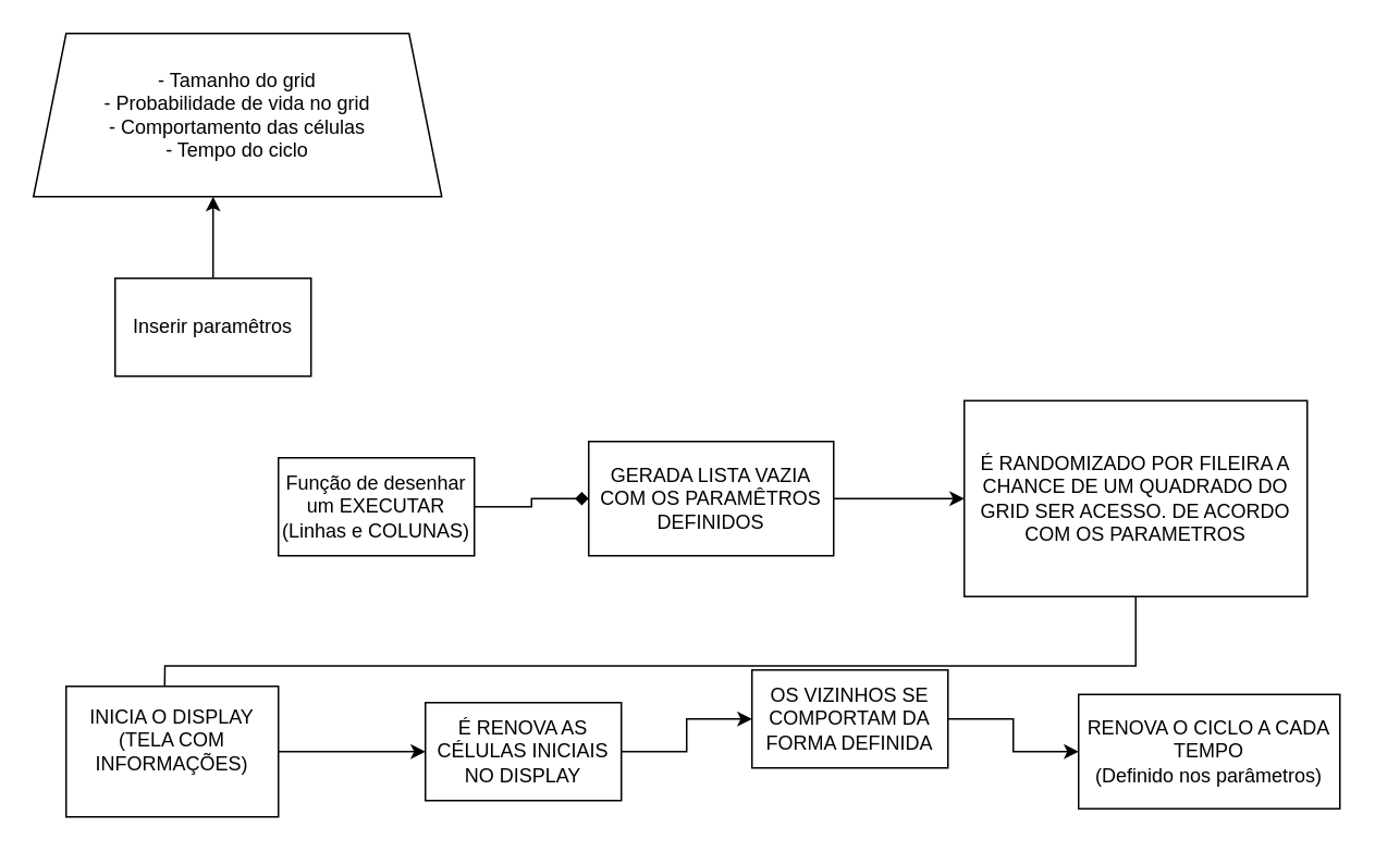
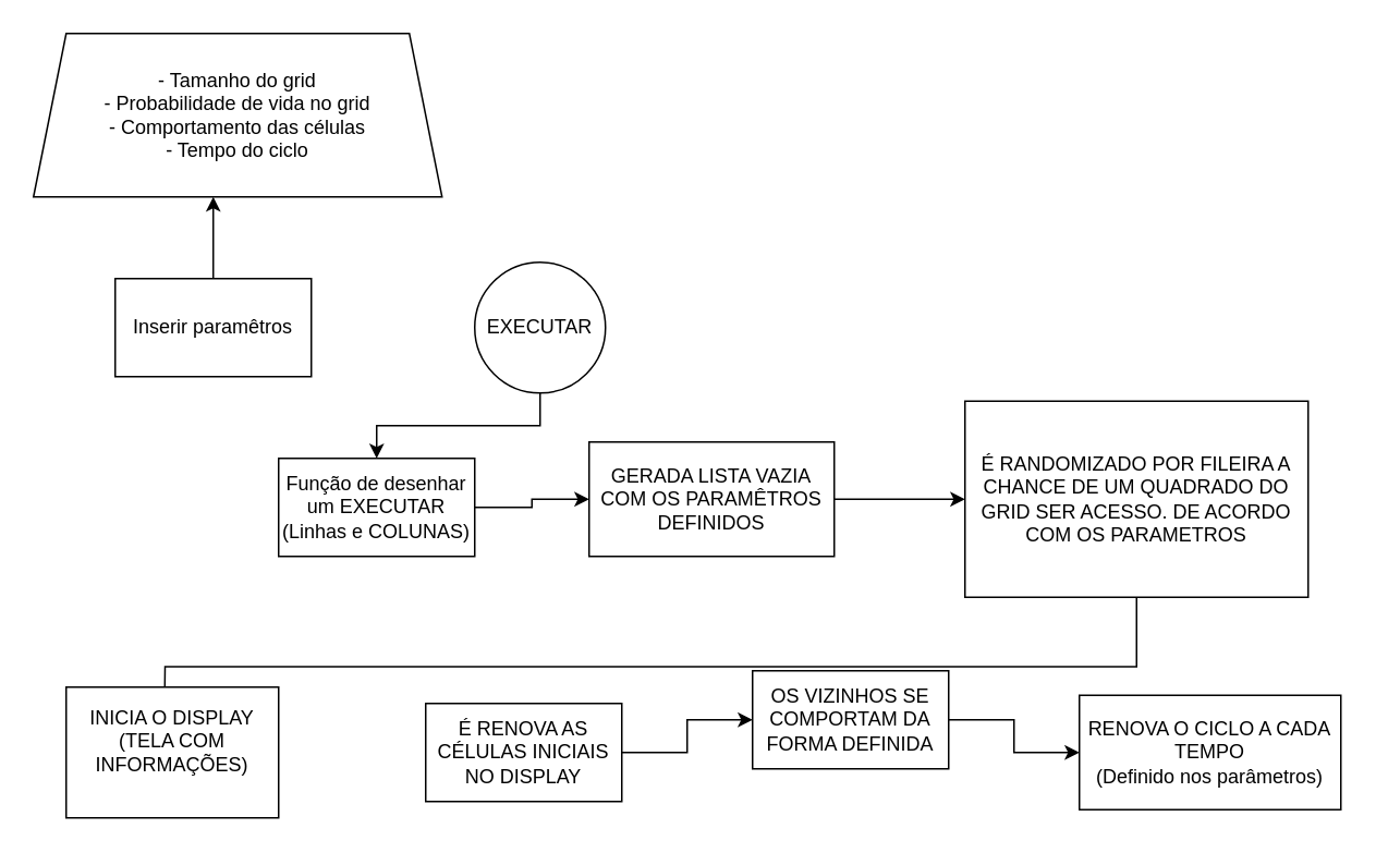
+ <mxCell id="5" value="EXECUTAR" style="ellipse;whiteSpace=wrap;html=1;" vertex="1" parent="1"><mxGeometry x="290" y="160" width="80" height="80" as="geometry" /></mxCell>
+ <mxCell id="4" value="" style="edgeStyle=orthogonalEdgeStyle;rounded=0;orthogonalLoop=1;jettySize=auto;html=1;" edge="1" parent="1" source="5" target="7"><mxGeometry relative="1" as="geometry" /></mxCell>
- <mxCell id="6" value="" style="edgeStyle=orthogonalEdgeStyle;rounded=0;orthogonalLoop=1;jettySize=auto;html=1;endArrow=diamond;" edge="1" parent="1" source="7" target="9"><mxGeometry relative="1" as="geometry" /></mxCell>
+ <mxCell id="6" value="" style="edgeStyle=orthogonalEdgeStyle;rounded=0;orthogonalLoop=1;jettySize=auto;html=1;" edge="1" parent="1" source="7" target="9"><mxGeometry relative="1" as="geometry" /></mxCell>
- <mxCell id="12" value="" style="edgeStyle=orthogonalEdgeStyle;rounded=0;orthogonalLoop=1;jettySize=auto;html=1;" edge="1" parent="1" source="13" target="15"><mxGeometry relative="1" as="geometry" /></mxCell>
